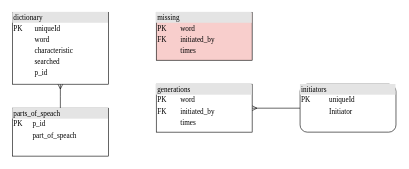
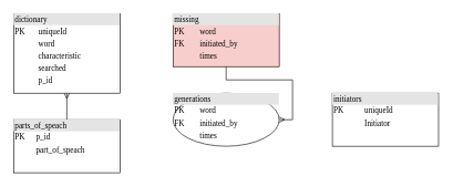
- <mxCell id="3" value="&lt;div style=&quot;box-sizing: border-box ; width: 100% ; background: #e4e4e4 ; padding: 2px&quot;&gt;generations&lt;/div&gt;&lt;table style=&quot;width: 100% ; font-size: 1em&quot; cellpadding=&quot;2&quot; cellspacing=&quot;0&quot;&gt;&lt;tbody&gt;&lt;tr&gt;&lt;td&gt;PK&lt;/td&gt;&lt;td&gt;word&lt;/td&gt;&lt;/tr&gt;&lt;tr&gt;&lt;td&gt;FK&lt;/td&gt;&lt;td&gt;initiated_by&lt;/td&gt;&lt;/tr&gt;&lt;tr&gt;&lt;td&gt;&lt;/td&gt;&lt;td&gt;times&lt;/td&gt;&lt;/tr&gt;&lt;/tbody&gt;&lt;/table&gt;" style="verticalAlign=top;align=left;overflow=fill;html=1;rounded=0;shadow=0;comic=0;labelBackgroundColor=none;strokeWidth=1;fontFamily=Verdana;fontSize=12" parent="1" vertex="1"><mxGeometry x="260" y="140" width="160" height="80" as="geometry" /></mxCell>
+ <mxCell id="3" value="&lt;div style=&quot;box-sizing: border-box ; width: 100% ; background: #e4e4e4 ; padding: 2px&quot;&gt;generations&lt;/div&gt;&lt;table style=&quot;width: 100% ; font-size: 1em&quot; cellpadding=&quot;2&quot; cellspacing=&quot;0&quot;&gt;&lt;tbody&gt;&lt;tr&gt;&lt;td&gt;PK&lt;/td&gt;&lt;td&gt;word&lt;/td&gt;&lt;/tr&gt;&lt;tr&gt;&lt;td&gt;FK&lt;/td&gt;&lt;td&gt;initiated_by&lt;/td&gt;&lt;/tr&gt;&lt;tr&gt;&lt;td&gt;&lt;/td&gt;&lt;td&gt;times&lt;/td&gt;&lt;/tr&gt;&lt;/tbody&gt;&lt;/table&gt;" style="ellipse;verticalAlign=top;align=left;overflow=fill;html=1;shadow=0;comic=0;labelBackgroundColor=none;strokeWidth=1;fontFamily=Verdana;fontSize=12;" parent="1" vertex="1"><mxGeometry x="260" y="140" width="160" height="80" as="geometry" /></mxCell>
- <mxCell id="2" style="edgeStyle=orthogonalEdgeStyle;rounded=0;orthogonalLoop=1;jettySize=auto;html=1;entryX=0;entryY=0.5;entryDx=0;entryDy=0;endArrow=none;endFill=0;startArrow=ERmany;startFill=0;exitX=1;exitY=0.5;exitDx=0;exitDy=0;" edge="1" parent="1" source="3" target="7"><mxGeometry relative="1" as="geometry"><mxPoint x="250" y="191" as="sourcePoint" /></mxGeometry></mxCell>
+ <mxCell id="2" style="edgeStyle=orthogonalEdgeStyle;rounded=0;orthogonalLoop=1;jettySize=auto;html=1;endArrow=none;endFill=0;startArrow=ERmany;startFill=0;exitX=1;exitY=0.5;exitDx=0;exitDy=0;" edge="1" parent="1" source="3" target="4"><mxGeometry relative="1" as="geometry"><mxPoint x="250" y="191" as="sourcePoint" /></mxGeometry></mxCell>
- <mxCell id="7" value="&lt;div style=&quot;box-sizing: border-box ; width: 100% ; background: #e4e4e4 ; padding: 2px&quot;&gt;initiators&lt;/div&gt;&lt;table style=&quot;width: 100% ; font-size: 1em&quot; cellpadding=&quot;2&quot; cellspacing=&quot;0&quot;&gt;&lt;tbody&gt;&lt;tr&gt;&lt;td&gt;PK&lt;/td&gt;&lt;td&gt;uniqueId&lt;/td&gt;&lt;/tr&gt;&lt;tr&gt;&lt;td&gt;&lt;br&gt;&lt;/td&gt;&lt;td&gt;Initiator&lt;/td&gt;&lt;/tr&gt;&lt;/tbody&gt;&lt;/table&gt;" style="verticalAlign=top;align=left;overflow=fill;html=1;shadow=0;comic=0;labelBackgroundColor=none;strokeWidth=1;fontFamily=Verdana;fontSize=12;rounded=1;" parent="1" vertex="1"><mxGeometry x="500" y="140" width="160" height="80" as="geometry" /></mxCell>
+ <mxCell id="7" value="&lt;div style=&quot;box-sizing: border-box ; width: 100% ; background: #e4e4e4 ; padding: 2px&quot;&gt;initiators&lt;/div&gt;&lt;table style=&quot;width: 100% ; font-size: 1em&quot; cellpadding=&quot;2&quot; cellspacing=&quot;0&quot;&gt;&lt;tbody&gt;&lt;tr&gt;&lt;td&gt;PK&lt;/td&gt;&lt;td&gt;uniqueId&lt;/td&gt;&lt;/tr&gt;&lt;tr&gt;&lt;td&gt;&lt;br&gt;&lt;/td&gt;&lt;td&gt;Initiator&lt;/td&gt;&lt;/tr&gt;&lt;/tbody&gt;&lt;/table&gt;" style="verticalAlign=top;align=left;overflow=fill;html=1;rounded=0;shadow=0;comic=0;labelBackgroundColor=none;strokeWidth=1;fontFamily=Verdana;fontSize=12" parent="1" vertex="1"><mxGeometry x="500" y="140" width="160" height="80" as="geometry" /></mxCell>
